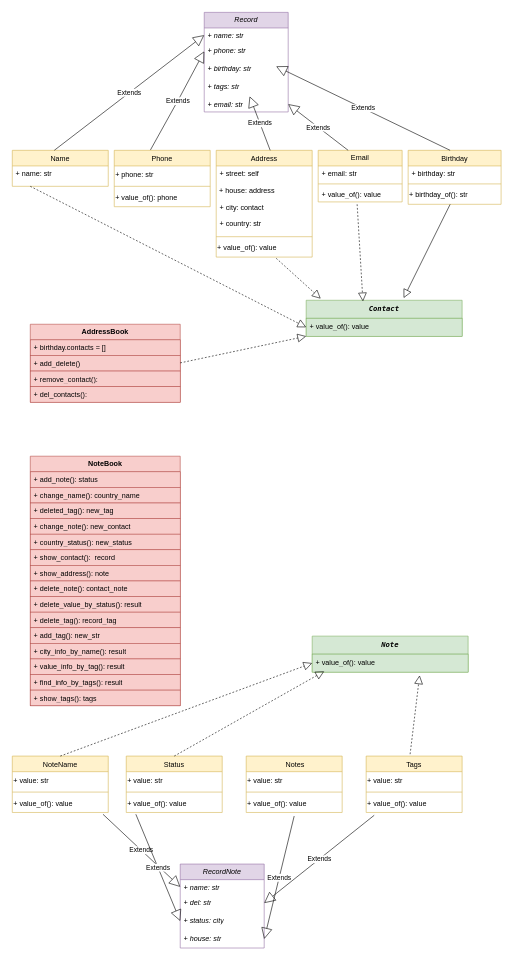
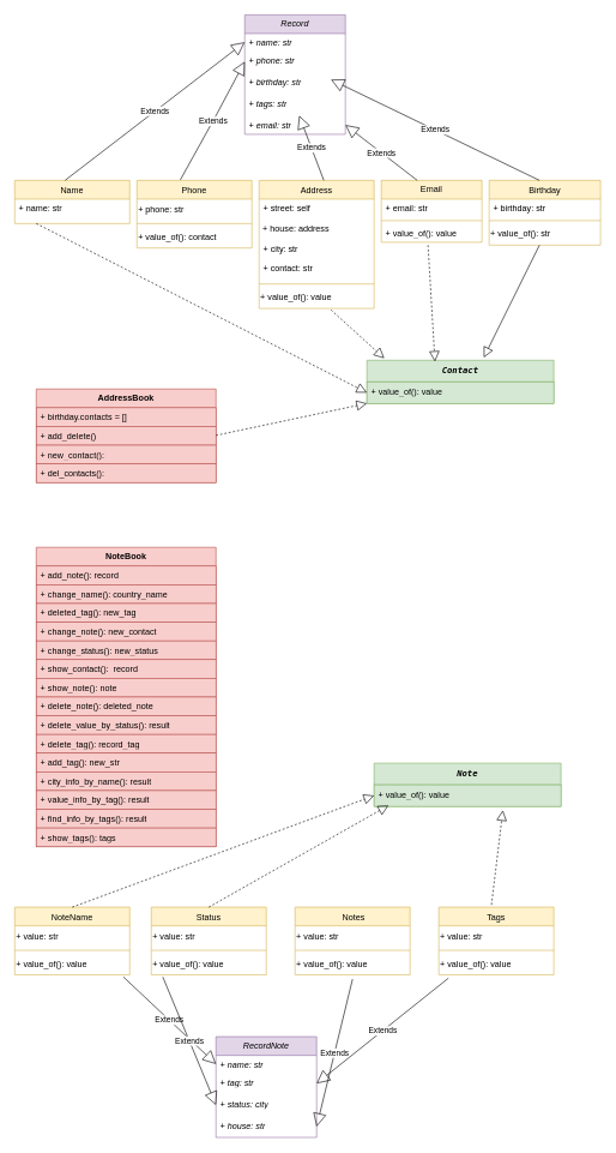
- <mxCell id="5" value="+ birthday_of(): str" style="text;html=1;align=left;verticalAlign=middle;resizable=0;points=[];autosize=1;strokeColor=none;fillColor=none;" vertex="1" parent="2"><mxGeometry y="60" width="155" height="30" as="geometry" /></mxCell>
+ <mxCell id="5" value="+ value_of(): str" style="text;html=1;align=left;verticalAlign=middle;resizable=0;points=[];autosize=1;strokeColor=none;fillColor=none;" vertex="1" parent="2"><mxGeometry y="60" width="155" height="30" as="geometry" /></mxCell>
- <mxCell id="25" value="+ value_of(): phone" style="text;html=1;align=left;verticalAlign=middle;resizable=0;points=[];autosize=1;strokeColor=none;fillColor=none;" parent="22" vertex="1"><mxGeometry y="64" width="160" height="30" as="geometry" /></mxCell>
+ <mxCell id="25" value="+ value_of(): contact" style="text;html=1;align=left;verticalAlign=middle;resizable=0;points=[];autosize=1;strokeColor=none;fillColor=none;" parent="22" vertex="1"><mxGeometry y="64" width="160" height="30" as="geometry" /></mxCell>
- <mxCell id="11" value="+ city: contact" style="text;align=left;verticalAlign=top;spacingLeft=4;spacingRight=4;overflow=hidden;rotatable=0;points=[[0,0.5],[1,0.5]];portConstraint=eastwest;rounded=0;shadow=0;html=0;" parent="8" vertex="1"><mxGeometry y="82" width="160" height="26" as="geometry" /></mxCell>
+ <mxCell id="11" value="+ city: str" style="text;align=left;verticalAlign=top;spacingLeft=4;spacingRight=4;overflow=hidden;rotatable=0;points=[[0,0.5],[1,0.5]];portConstraint=eastwest;rounded=0;shadow=0;html=0;" parent="8" vertex="1"><mxGeometry y="82" width="160" height="26" as="geometry" /></mxCell>
- <mxCell id="12" value="+ country: str" style="text;align=left;verticalAlign=top;spacingLeft=4;spacingRight=4;overflow=hidden;rotatable=0;points=[[0,0.5],[1,0.5]];portConstraint=eastwest;rounded=0;shadow=0;html=0;" parent="8" vertex="1"><mxGeometry y="108" width="160" height="32" as="geometry" /></mxCell>
+ <mxCell id="12" value="+ contact: str" style="text;align=left;verticalAlign=top;spacingLeft=4;spacingRight=4;overflow=hidden;rotatable=0;points=[[0,0.5],[1,0.5]];portConstraint=eastwest;rounded=0;shadow=0;html=0;" parent="8" vertex="1"><mxGeometry y="108" width="160" height="32" as="geometry" /></mxCell>
- <mxCell id="43" value="+ remove_contact():" style="text;strokeColor=#b85450;fillColor=#f8cecc;align=left;verticalAlign=top;spacingLeft=4;spacingRight=4;overflow=hidden;rotatable=0;points=[[0,0.5],[1,0.5]];portConstraint=eastwest;whiteSpace=wrap;html=1;" vertex="1" parent="40"><mxGeometry y="78" width="250" height="26" as="geometry" /></mxCell>
+ <mxCell id="43" value="+ new_contact():" style="text;strokeColor=#b85450;fillColor=#f8cecc;align=left;verticalAlign=top;spacingLeft=4;spacingRight=4;overflow=hidden;rotatable=0;points=[[0,0.5],[1,0.5]];portConstraint=eastwest;whiteSpace=wrap;html=1;" vertex="1" parent="40"><mxGeometry y="78" width="250" height="26" as="geometry" /></mxCell>
- <mxCell id="49" value="+ add_note(): status" style="text;strokeColor=#b85450;fillColor=#f8cecc;align=left;verticalAlign=top;spacingLeft=4;spacingRight=4;overflow=hidden;rotatable=0;points=[[0,0.5],[1,0.5]];portConstraint=eastwest;whiteSpace=wrap;html=1;" vertex="1" parent="48"><mxGeometry y="26" width="250" height="26" as="geometry" /></mxCell>
+ <mxCell id="49" value="+ add_note(): record" style="text;strokeColor=#b85450;fillColor=#f8cecc;align=left;verticalAlign=top;spacingLeft=4;spacingRight=4;overflow=hidden;rotatable=0;points=[[0,0.5],[1,0.5]];portConstraint=eastwest;whiteSpace=wrap;html=1;" vertex="1" parent="48"><mxGeometry y="26" width="250" height="26" as="geometry" /></mxCell>
- <mxCell id="53" value="+ country_status(): new_status" style="text;strokeColor=#b85450;fillColor=#f8cecc;align=left;verticalAlign=top;spacingLeft=4;spacingRight=4;overflow=hidden;rotatable=0;points=[[0,0.5],[1,0.5]];portConstraint=eastwest;whiteSpace=wrap;html=1;" vertex="1" parent="48"><mxGeometry y="130" width="250" height="26" as="geometry" /></mxCell>
+ <mxCell id="53" value="+ change_status(): new_status" style="text;strokeColor=#b85450;fillColor=#f8cecc;align=left;verticalAlign=top;spacingLeft=4;spacingRight=4;overflow=hidden;rotatable=0;points=[[0,0.5],[1,0.5]];portConstraint=eastwest;whiteSpace=wrap;html=1;" vertex="1" parent="48"><mxGeometry y="130" width="250" height="26" as="geometry" /></mxCell>
- <mxCell id="55" value="+ show_address(): note" style="text;strokeColor=#b85450;fillColor=#f8cecc;align=left;verticalAlign=top;spacingLeft=4;spacingRight=4;overflow=hidden;rotatable=0;points=[[0,0.5],[1,0.5]];portConstraint=eastwest;whiteSpace=wrap;html=1;" vertex="1" parent="48"><mxGeometry y="182" width="250" height="26" as="geometry" /></mxCell>
+ <mxCell id="55" value="+ show_note(): note" style="text;strokeColor=#b85450;fillColor=#f8cecc;align=left;verticalAlign=top;spacingLeft=4;spacingRight=4;overflow=hidden;rotatable=0;points=[[0,0.5],[1,0.5]];portConstraint=eastwest;whiteSpace=wrap;html=1;" vertex="1" parent="48"><mxGeometry y="182" width="250" height="26" as="geometry" /></mxCell>
- <mxCell id="56" value="+ delete_note():&amp;nbsp;contact_note&amp;nbsp;" style="text;strokeColor=#b85450;fillColor=#f8cecc;align=left;verticalAlign=top;spacingLeft=4;spacingRight=4;overflow=hidden;rotatable=0;points=[[0,0.5],[1,0.5]];portConstraint=eastwest;whiteSpace=wrap;html=1;" vertex="1" parent="48"><mxGeometry y="208" width="250" height="26" as="geometry" /></mxCell>
+ <mxCell id="56" value="+ delete_note():&amp;nbsp;deleted_note&amp;nbsp;" style="text;strokeColor=#b85450;fillColor=#f8cecc;align=left;verticalAlign=top;spacingLeft=4;spacingRight=4;overflow=hidden;rotatable=0;points=[[0,0.5],[1,0.5]];portConstraint=eastwest;whiteSpace=wrap;html=1;" vertex="1" parent="48"><mxGeometry y="208" width="250" height="26" as="geometry" /></mxCell>
- <mxCell id="66" value="&lt;i&gt;+ del: str&lt;/i&gt;" style="text;strokeColor=none;fillColor=none;align=left;verticalAlign=top;spacingLeft=4;spacingRight=4;overflow=hidden;rotatable=0;points=[[0,0.5],[1,0.5]];portConstraint=eastwest;whiteSpace=wrap;html=1;" vertex="1" parent="64"><mxGeometry y="50" width="140" height="30" as="geometry" /></mxCell>
+ <mxCell id="66" value="&lt;i&gt;+ tag: str&lt;/i&gt;" style="text;strokeColor=none;fillColor=none;align=left;verticalAlign=top;spacingLeft=4;spacingRight=4;overflow=hidden;rotatable=0;points=[[0,0.5],[1,0.5]];portConstraint=eastwest;whiteSpace=wrap;html=1;" vertex="1" parent="64"><mxGeometry y="50" width="140" height="30" as="geometry" /></mxCell>
